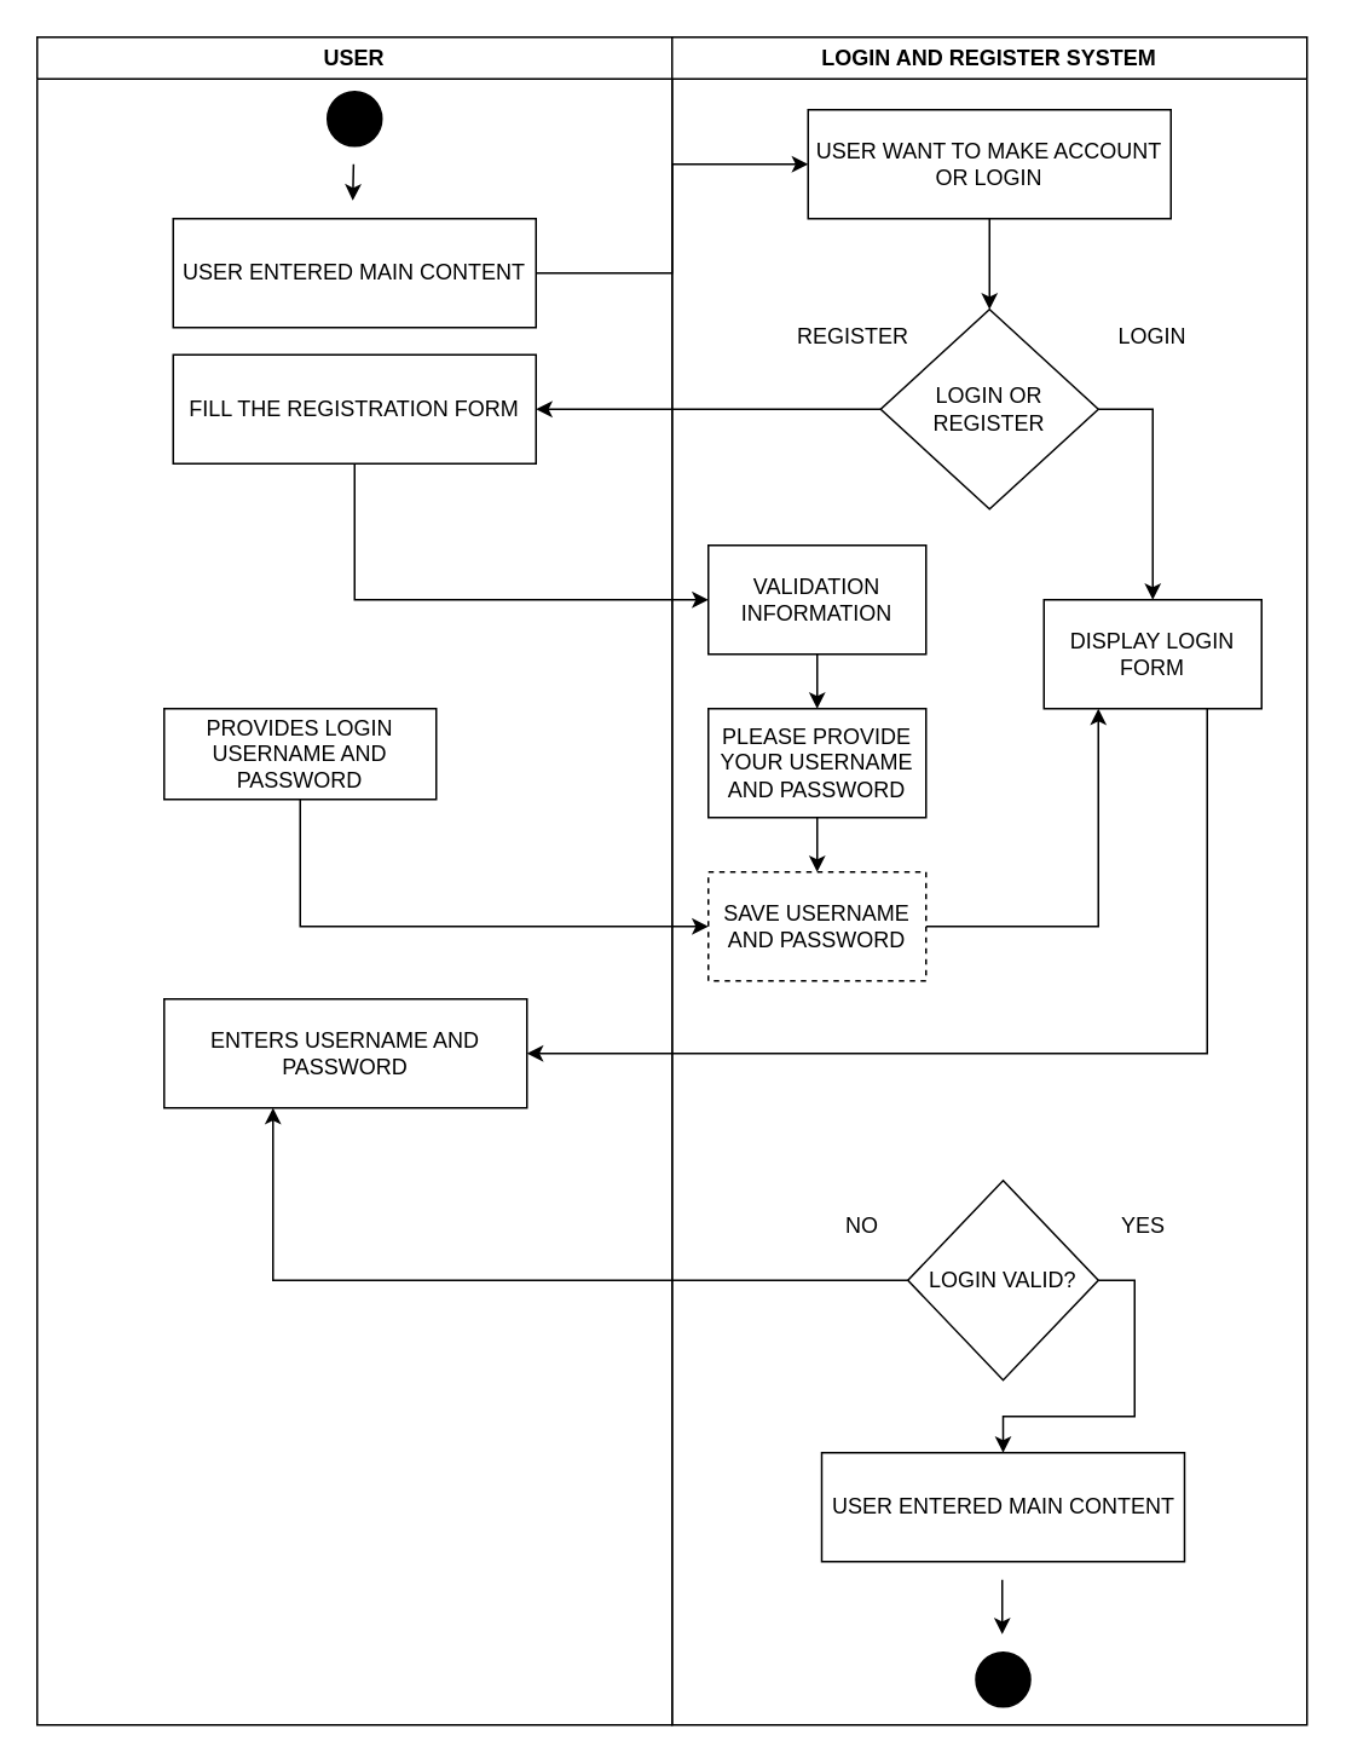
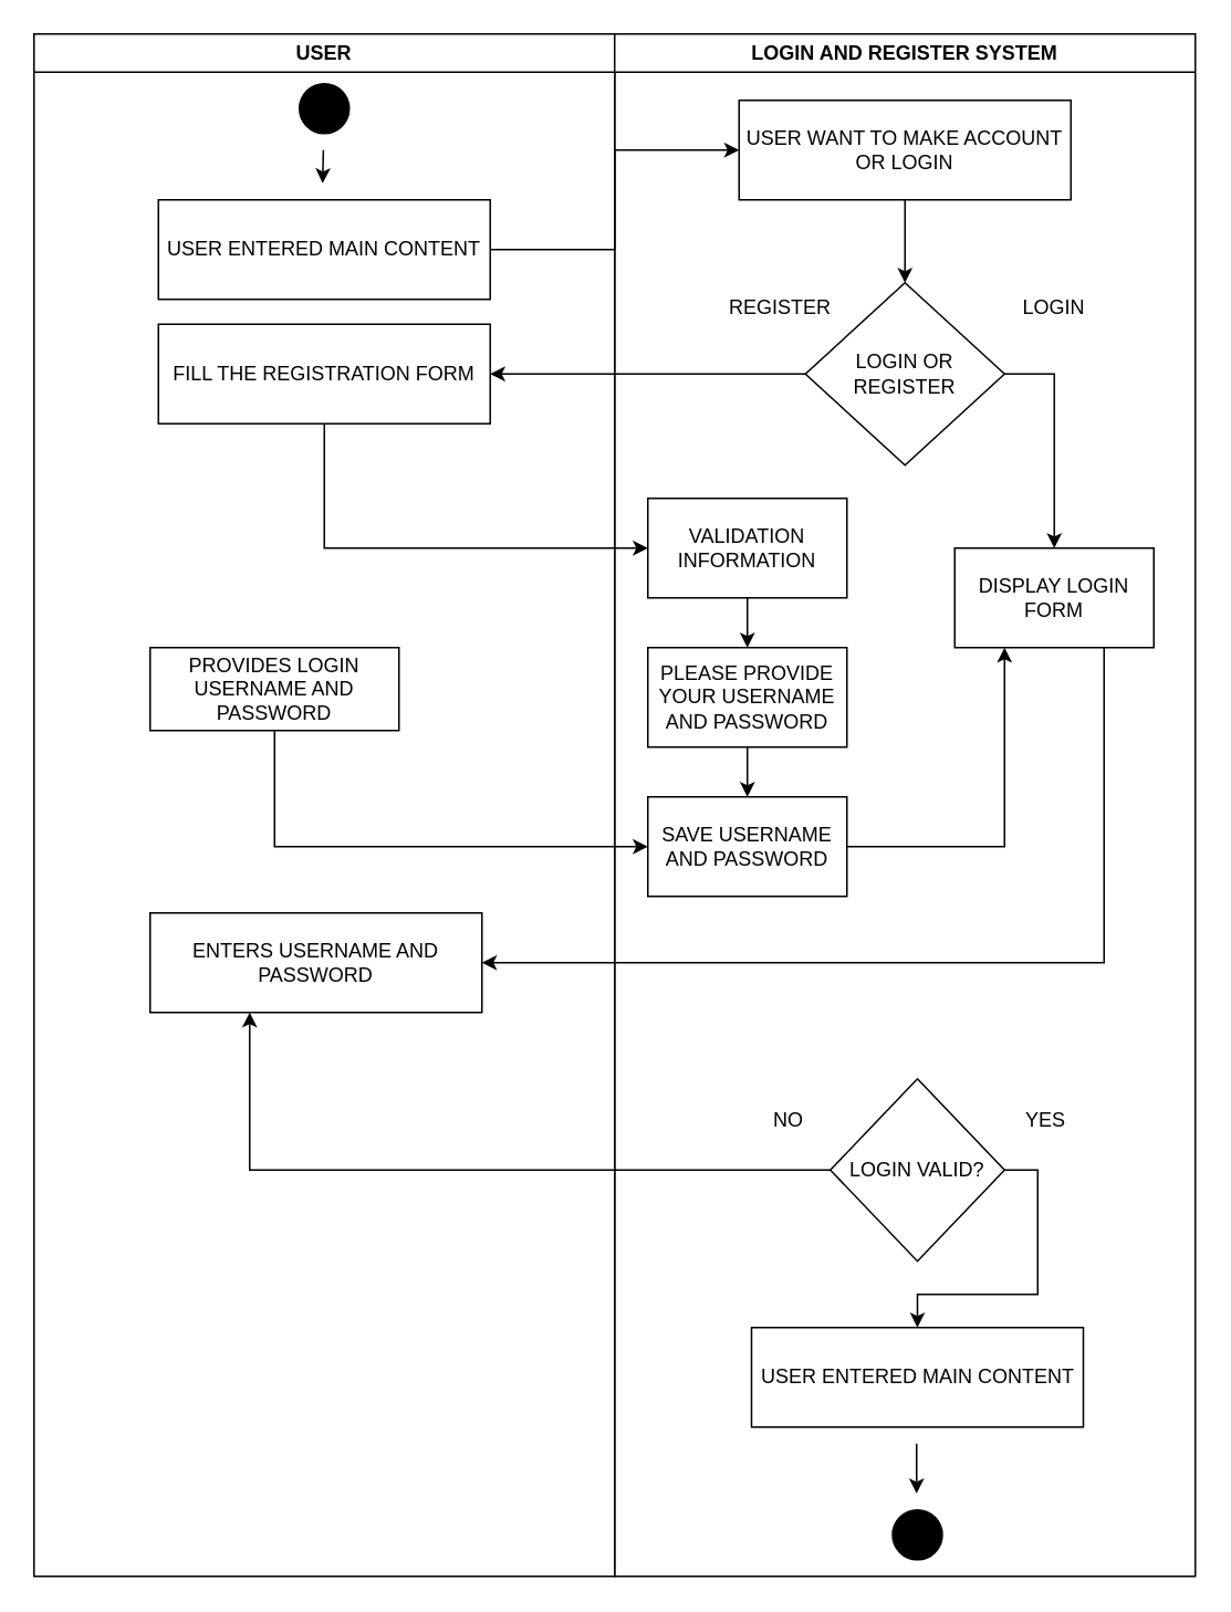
- <mxCell id="20" value="SAVE USERNAME AND PASSWORD" style="rounded=0;whiteSpace=wrap;html=1;dashed=1;" vertex="1" parent="9"><mxGeometry x="20" y="460" width="120" height="60" as="geometry" /></mxCell>
+ <mxCell id="20" value="SAVE USERNAME AND PASSWORD" style="rounded=0;whiteSpace=wrap;html=1;" vertex="1" parent="9"><mxGeometry x="20" y="460" width="120" height="60" as="geometry" /></mxCell>
